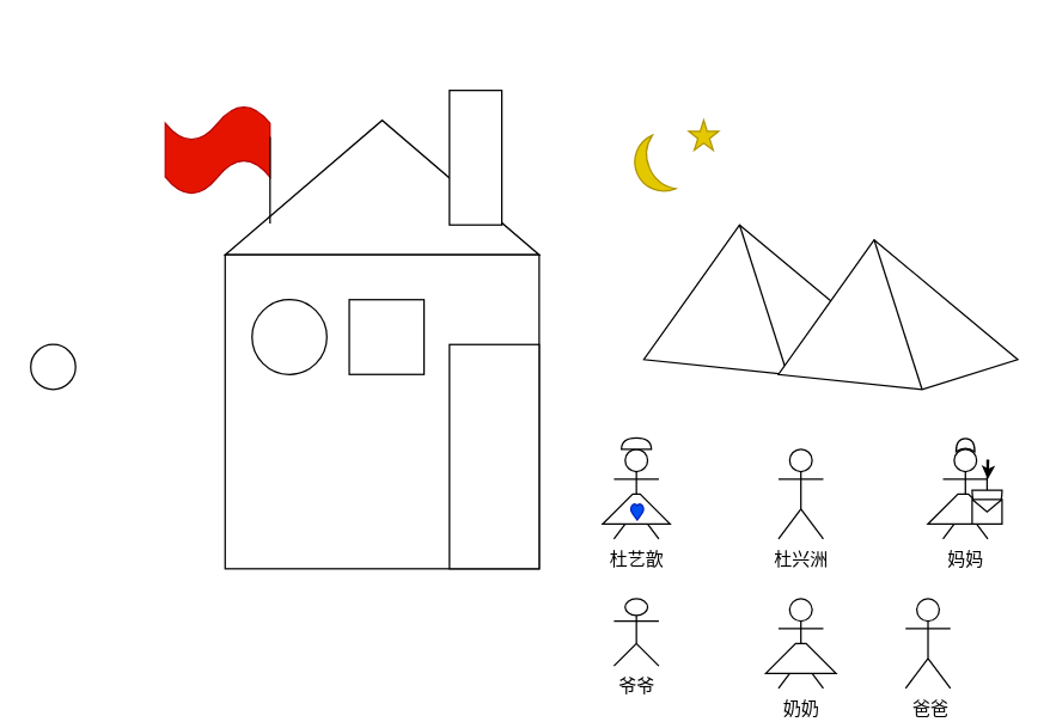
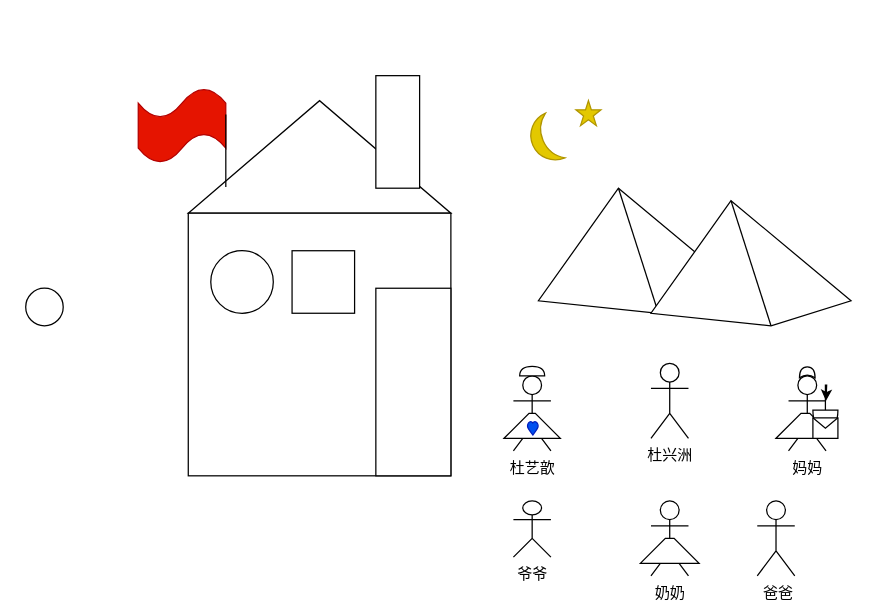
- <mxCell id="8" value="杜兴洲" style="shape=umlActor;verticalLabelPosition=bottom;verticalAlign=top;html=1;outlineConnect=0;" vertex="1" parent="1"><mxGeometry x="520" y="300" width="30" height="60" as="geometry" /></mxCell>
+ <mxCell id="8" value="杜兴洲" style="shape=umlActor;verticalLabelPosition=bottom;verticalAlign=top;html=1;outlineConnect=0;" vertex="1" parent="1"><mxGeometry x="520" y="290" width="30" height="60" as="geometry" /></mxCell>
